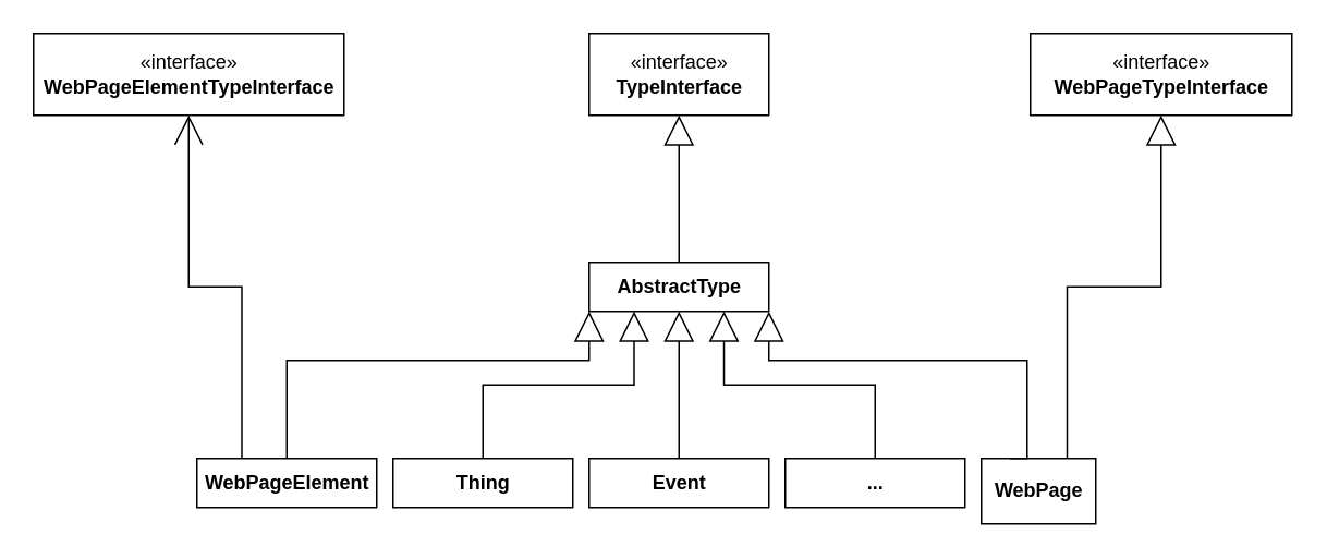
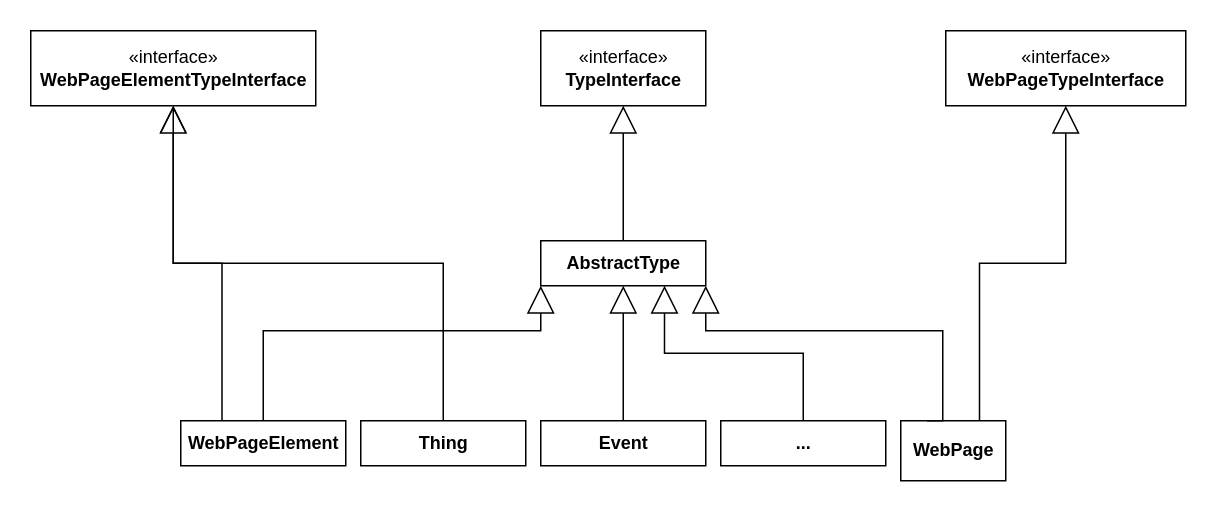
- <mxCell id="16" value="" style="endArrow=block;endSize=16;endFill=0;html=1;entryX=0.25;entryY=1;entryDx=0;entryDy=0;exitX=0.5;exitY=0;exitDx=0;exitDy=0;edgeStyle=orthogonalEdgeStyle;rounded=0;" edge="1" parent="1" source="5" target="3"><mxGeometry width="160" relative="1" as="geometry"><mxPoint x="425" y="170" as="sourcePoint" /><mxPoint x="425" y="80" as="targetPoint" /></mxGeometry></mxCell>
+ <mxCell id="16" value="" style="endArrow=block;endSize=16;endFill=0;html=1;exitX=0.5;exitY=0;exitDx=0;exitDy=0;edgeStyle=orthogonalEdgeStyle;rounded=0;" edge="1" parent="1" source="5" target="17"><mxGeometry width="160" relative="1" as="geometry"><mxPoint x="425" y="170" as="sourcePoint" /><mxPoint x="425" y="80" as="targetPoint" /></mxGeometry></mxCell>
